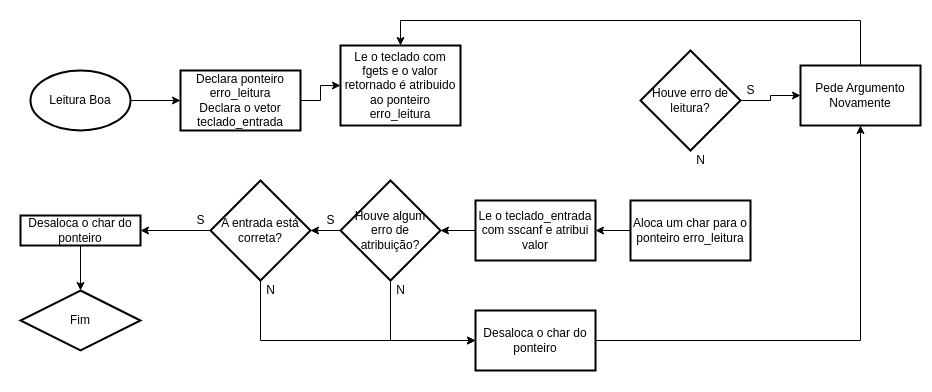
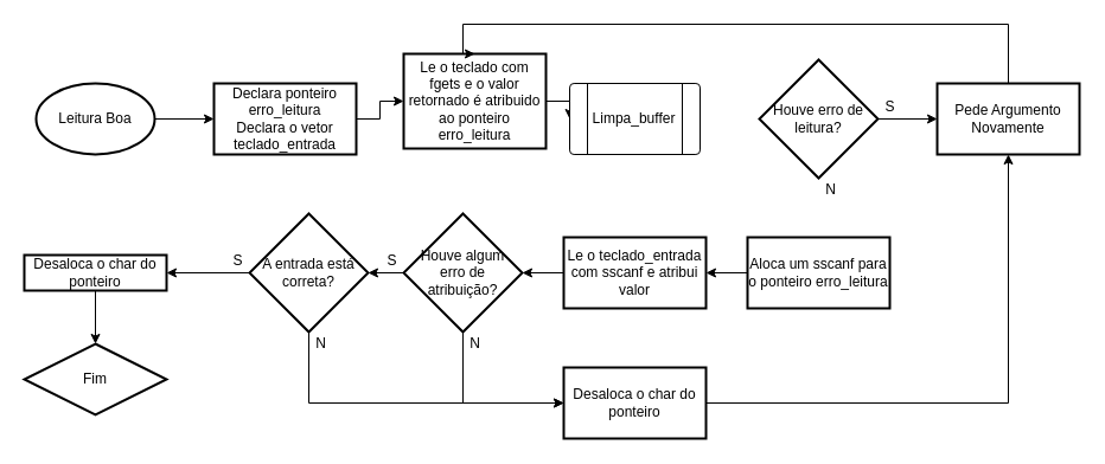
+ <mxCell id="6" style="edgeStyle=orthogonalEdgeStyle;rounded=0;orthogonalLoop=1;jettySize=auto;html=1;exitX=1;exitY=0.5;exitDx=0;exitDy=0;entryX=0;entryY=0.5;entryDx=0;entryDy=0;" parent="1" source="7" target="10" edge="1"><mxGeometry relative="1" as="geometry" /></mxCell>
- <mxCell id="12" value="Pede Argumento Novamente" style="whiteSpace=wrap;html=1;strokeWidth=2;" parent="1" vertex="1"><mxGeometry x="800" y="65" width="120" height="60" as="geometry" /></mxCell>
+ <mxCell id="12" value="Pede Argumento Novamente" style="whiteSpace=wrap;html=1;strokeWidth=2;" parent="1" vertex="1"><mxGeometry x="790" y="70" width="120" height="60" as="geometry" /></mxCell>
+ <mxCell id="10" value="Limpa_buffer" style="verticalLabelPosition=middle;verticalAlign=middle;html=1;shape=process;whiteSpace=wrap;rounded=1;size=0.14;arcSize=6;labelPosition=center;align=center;" parent="1" vertex="1"><mxGeometry x="480" y="70" width="110" height="60" as="geometry" /></mxCell>
- <mxCell id="15" value="Aloca um char para o ponteiro erro_leitura" style="whiteSpace=wrap;html=1;strokeWidth=2;" parent="1" vertex="1"><mxGeometry x="630" y="200" width="120" height="60" as="geometry" /></mxCell>
+ <mxCell id="15" value="Aloca um sscanf para o ponteiro erro_leitura" style="whiteSpace=wrap;html=1;strokeWidth=2;" parent="1" vertex="1"><mxGeometry x="630" y="200" width="120" height="60" as="geometry" /></mxCell>
